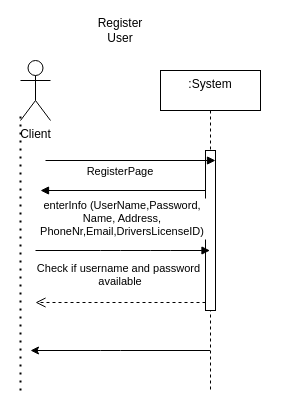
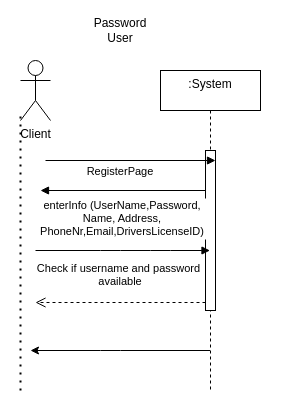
- <mxCell id="9" value="Register User&lt;br&gt;" style="text;html=1;strokeColor=none;fillColor=none;align=center;verticalAlign=middle;whiteSpace=wrap;rounded=0;" parent="1" vertex="1"><mxGeometry x="100" y="20" width="40" height="20" as="geometry" /></mxCell>
+ <mxCell id="9" value="Password User&lt;br&gt;" style="text;html=1;strokeColor=none;fillColor=none;align=center;verticalAlign=middle;whiteSpace=wrap;rounded=0;" parent="1" vertex="1"><mxGeometry x="100" y="20" width="40" height="20" as="geometry" /></mxCell>
